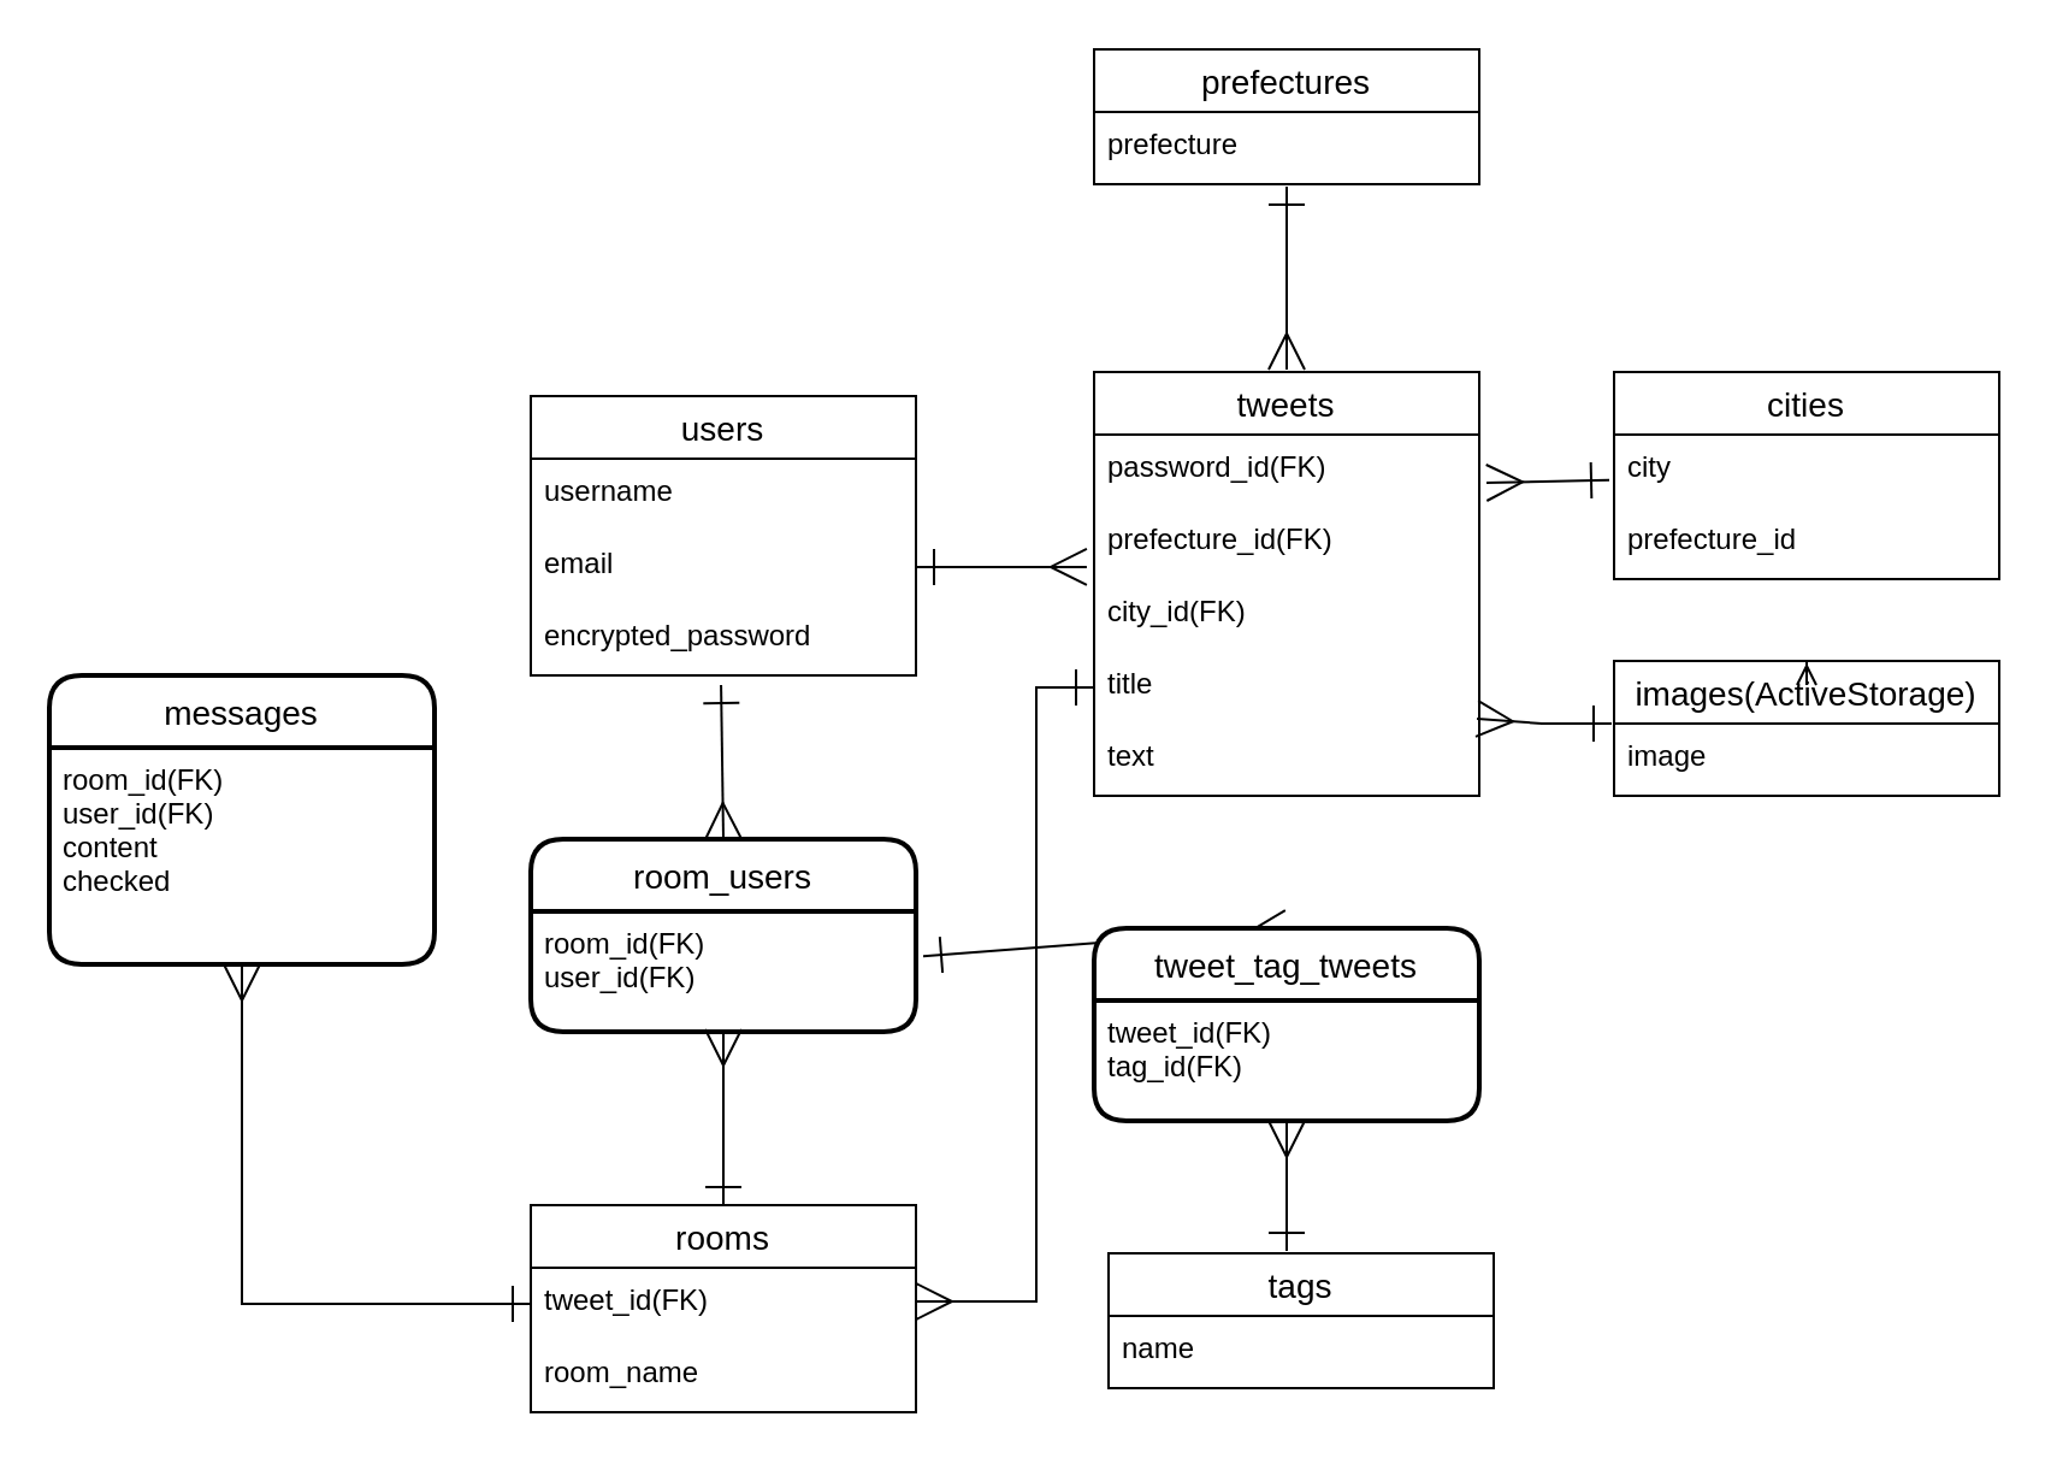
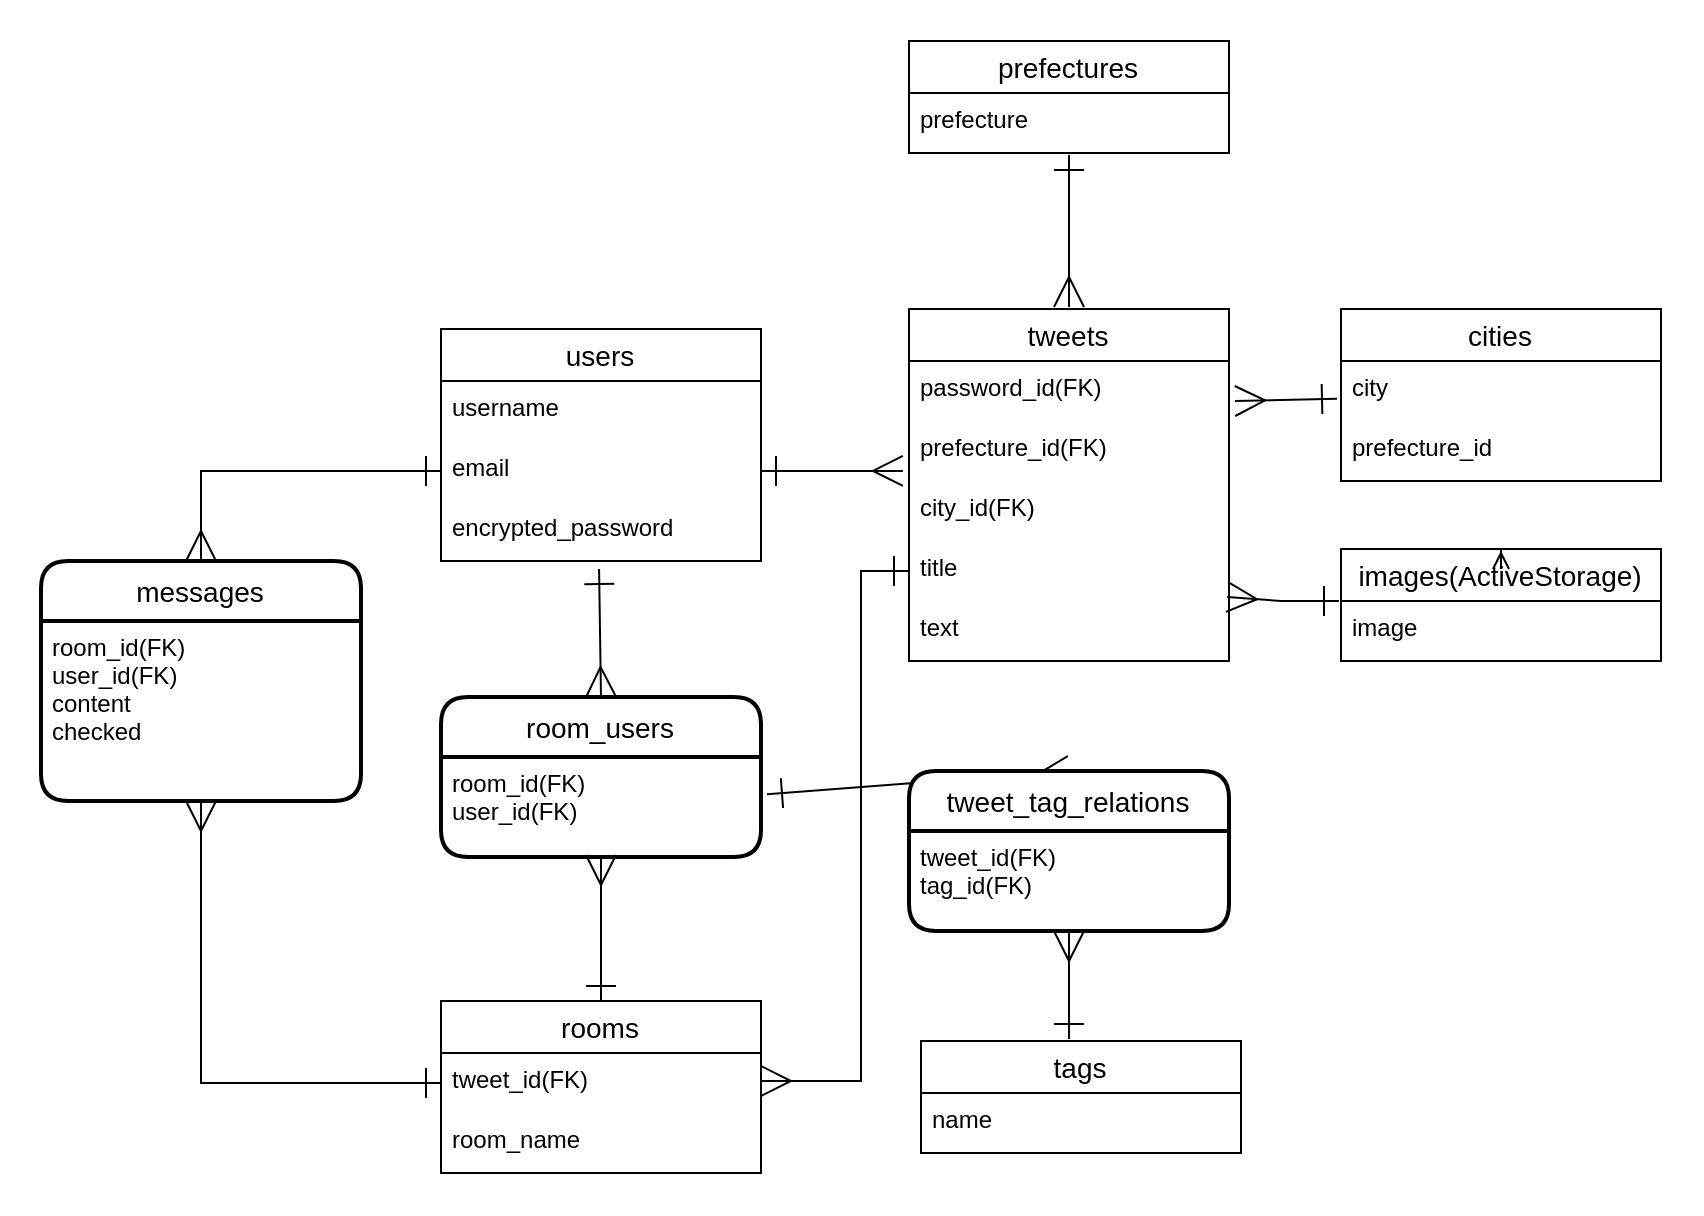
+ <mxCell id="41" style="edgeStyle=none;rounded=0;orthogonalLoop=1;jettySize=auto;html=1;exitX=0;exitY=0.5;exitDx=0;exitDy=0;startArrow=ERone;startFill=0;endArrow=ERmany;endFill=0;startSize=13;endSize=13;sourcePerimeterSpacing=3;targetPerimeterSpacing=3;strokeWidth=1;entryX=0.5;entryY=0;entryDx=0;entryDy=0;" edge="1" parent="1" source="4" target="30"><mxGeometry relative="1" as="geometry"><mxPoint x="100" y="270" as="targetPoint" /><Array as="points"><mxPoint x="100" y="235" /></Array></mxGeometry></mxCell>
- <mxCell id="22" value="tweet_tag_tweets" style="swimlane;childLayout=stackLayout;horizontal=1;startSize=30;horizontalStack=0;rounded=1;fontSize=14;fontStyle=0;strokeWidth=2;resizeParent=0;resizeLast=1;shadow=0;dashed=0;align=center;" vertex="1" parent="1"><mxGeometry x="454" y="385" width="160" height="80" as="geometry" /></mxCell>
+ <mxCell id="22" value="tweet_tag_relations" style="swimlane;childLayout=stackLayout;horizontal=1;startSize=30;horizontalStack=0;rounded=1;fontSize=14;fontStyle=0;strokeWidth=2;resizeParent=0;resizeLast=1;shadow=0;dashed=0;align=center;" vertex="1" parent="1"><mxGeometry x="454" y="385" width="160" height="80" as="geometry" /></mxCell>
